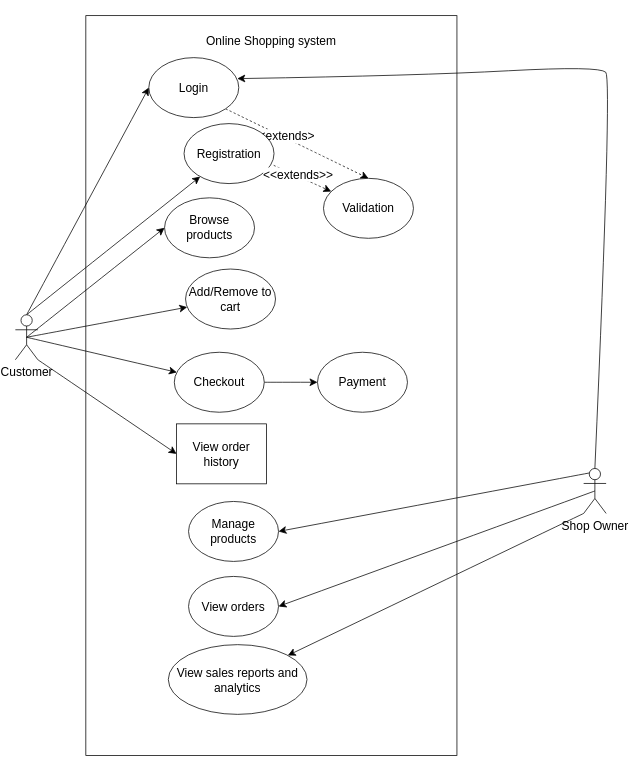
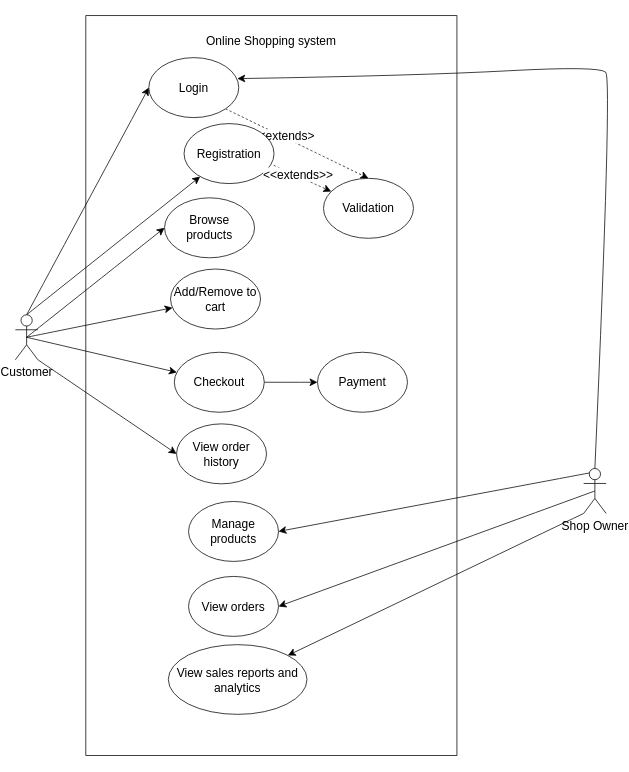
- <mxCell id="19" value="Add/Remove to cart" style="ellipse;whiteSpace=wrap;html=1;fontSize=16;" vertex="1" parent="1"><mxGeometry x="247" y="358" width="120" height="80" as="geometry" /></mxCell>
+ <mxCell id="19" value="Add/Remove to cart" style="ellipse;whiteSpace=wrap;html=1;fontSize=16;" vertex="1" parent="1"><mxGeometry x="227" y="358" width="120" height="80" as="geometry" /></mxCell>
- <mxCell id="23" value="View order history" style="whiteSpace=wrap;html=1;fontSize=16;rounded=0;" vertex="1" parent="1"><mxGeometry x="235" y="564.5" width="120" height="80" as="geometry" /></mxCell>
+ <mxCell id="23" value="View order history" style="ellipse;whiteSpace=wrap;html=1;fontSize=16;" vertex="1" parent="1"><mxGeometry x="235" y="564.5" width="120" height="80" as="geometry" /></mxCell>
